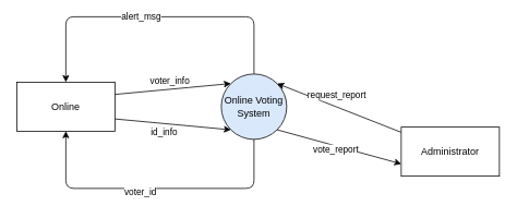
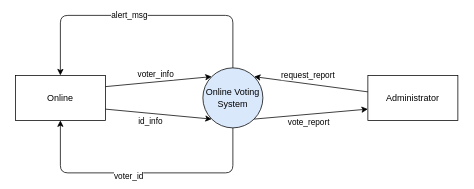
- <mxCell id="16" value="Administrator" style="whiteSpace=wrap;html=1;" parent="1" vertex="1"><mxGeometry x="490" y="155" width="120" height="60" as="geometry" /></mxCell>
+ <mxCell id="16" value="Administrator" style="whiteSpace=wrap;html=1;" parent="1" vertex="1"><mxGeometry x="490" y="100" width="120" height="60" as="geometry" /></mxCell>
